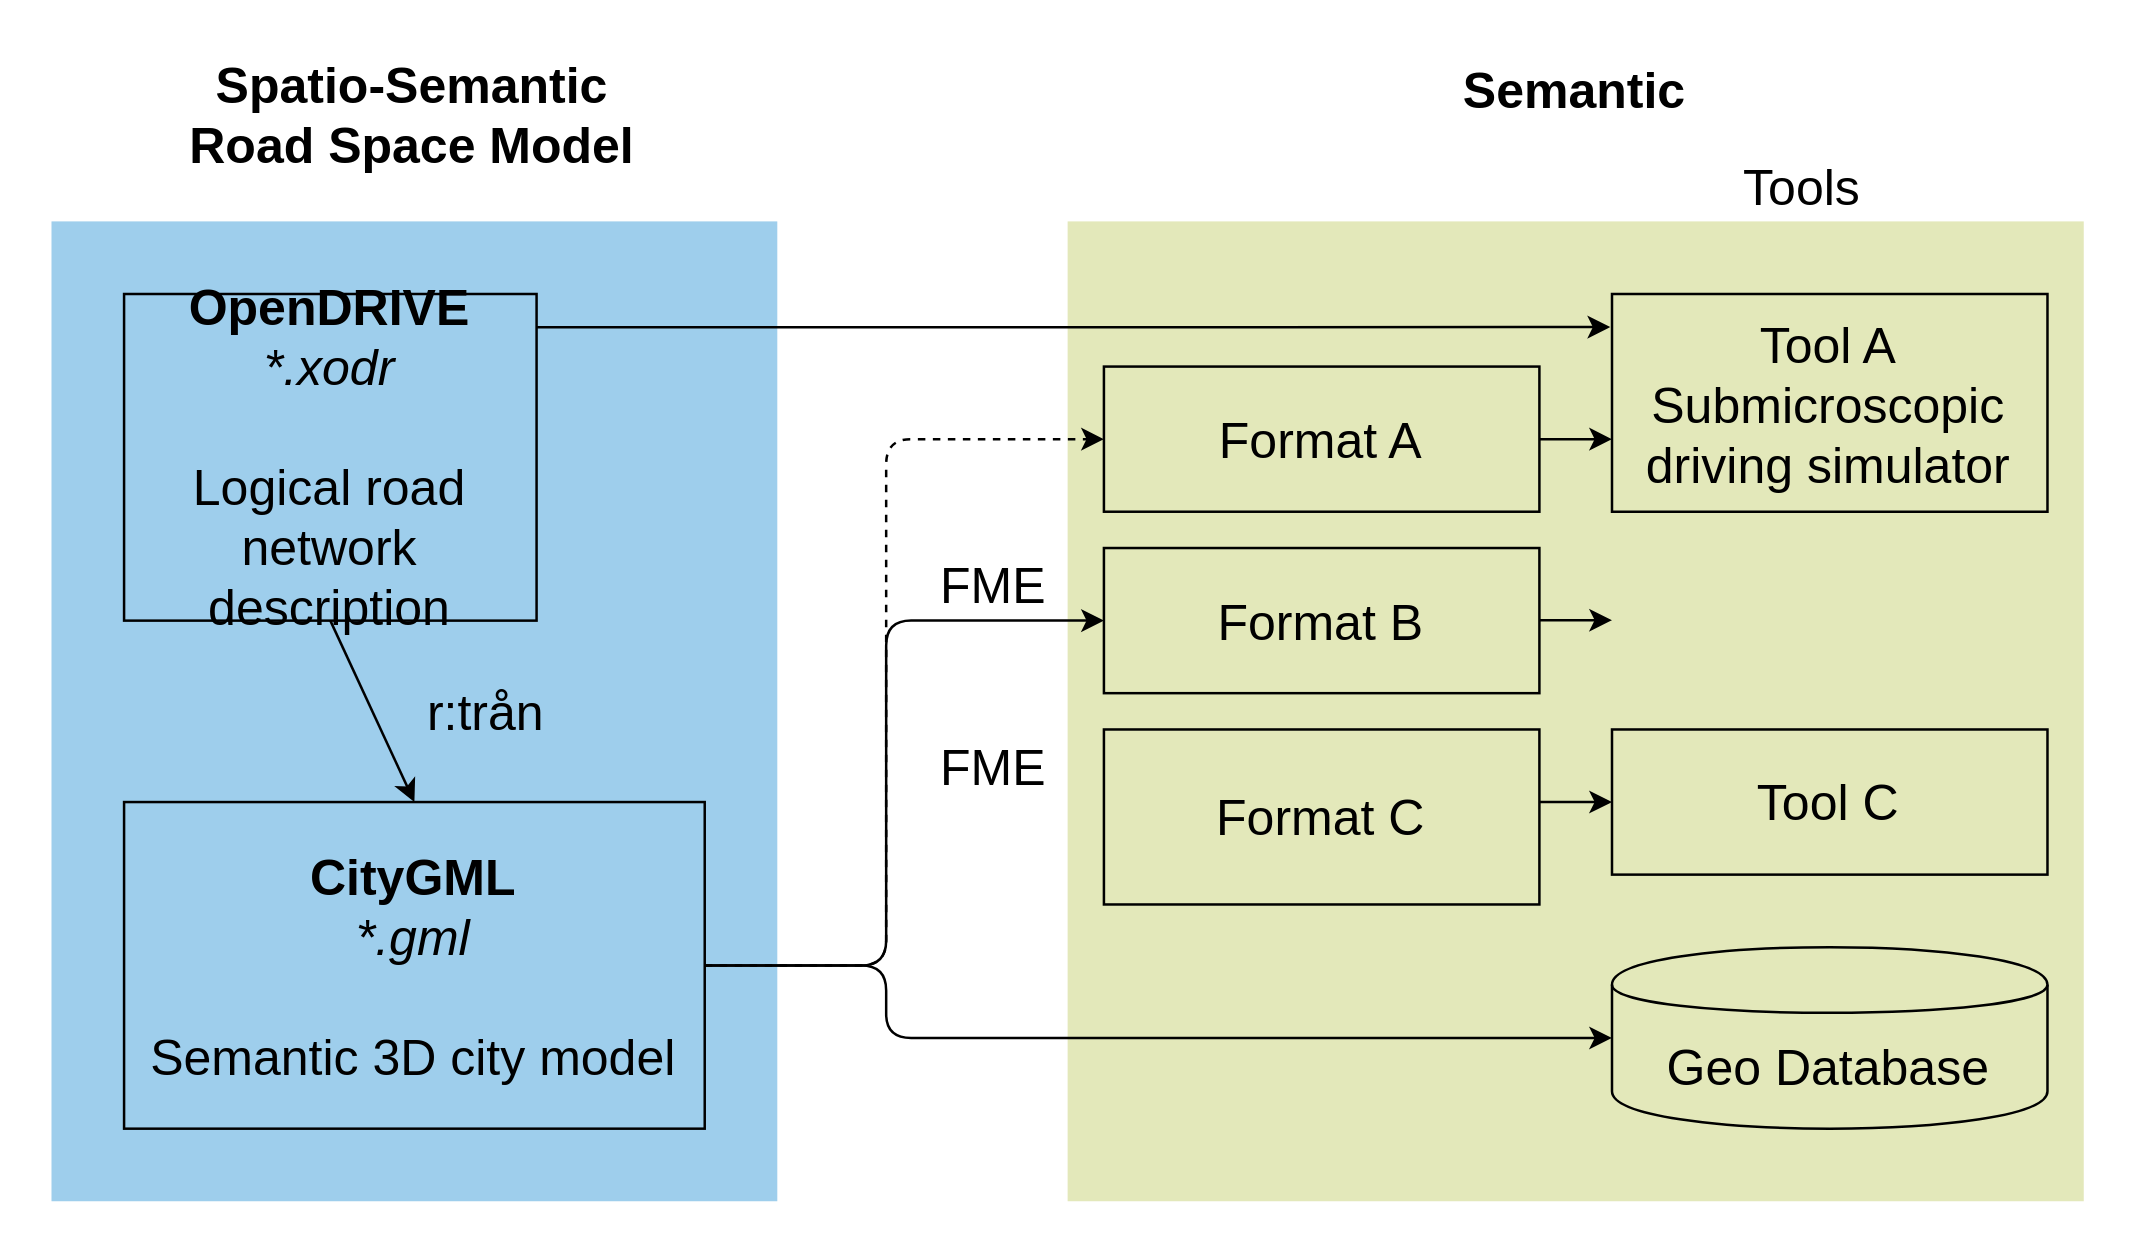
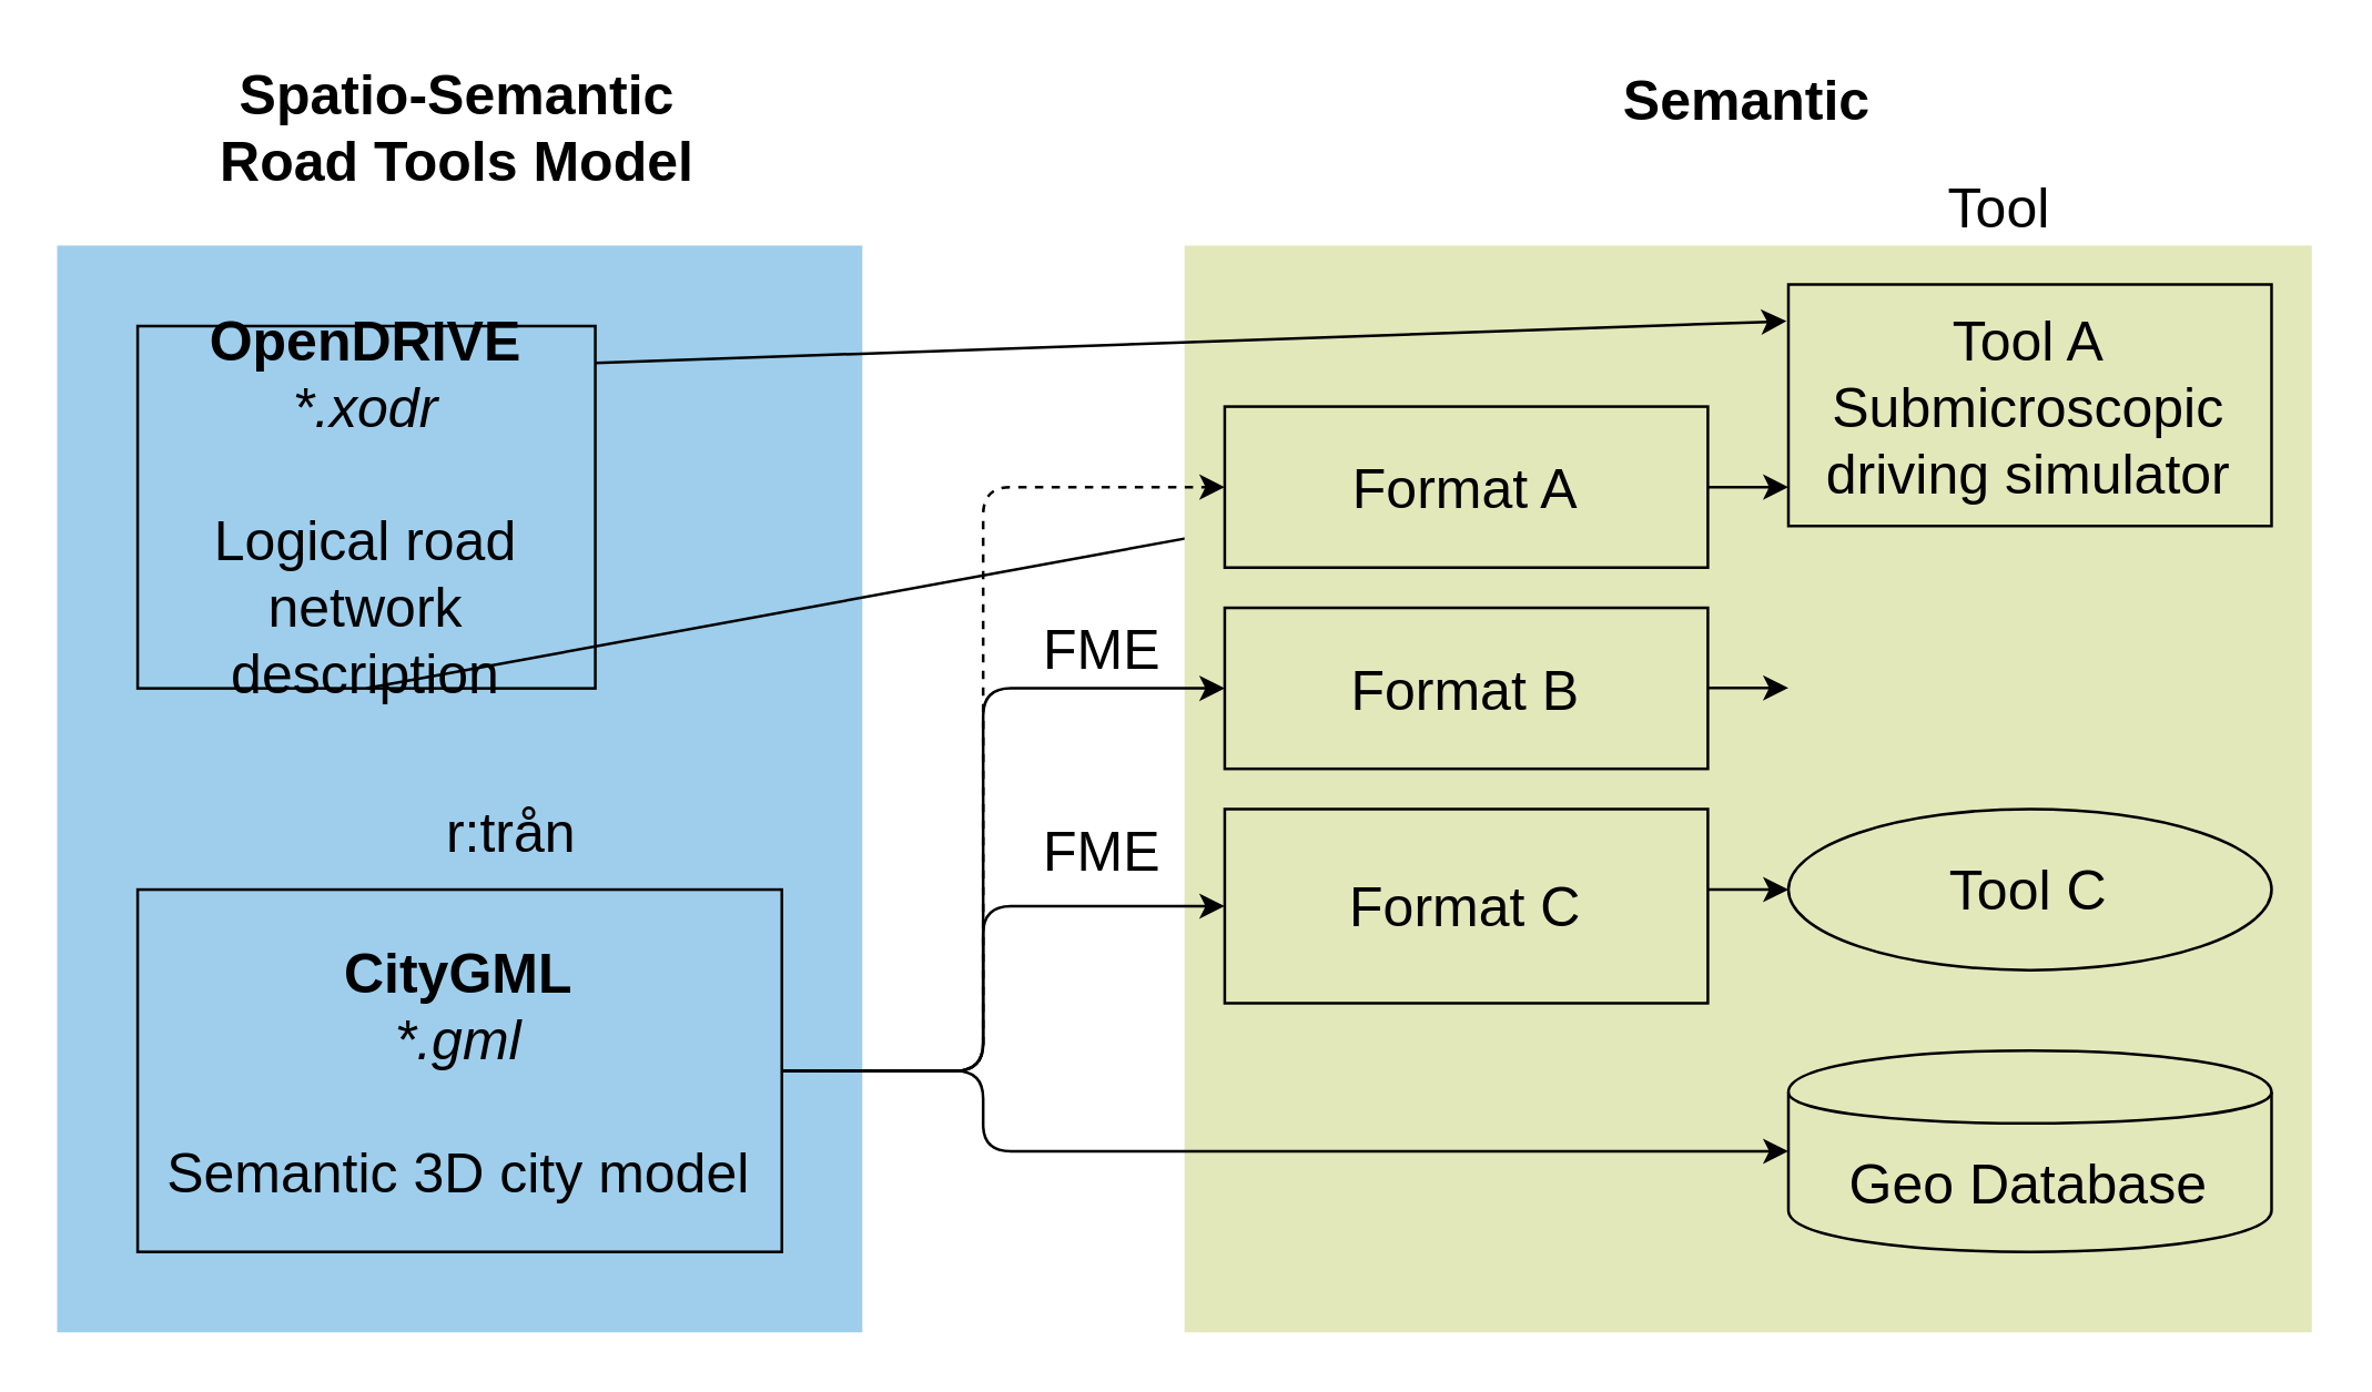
- <mxCell id="8" value="&lt;b&gt;&lt;font style=&quot;font-size: 20px&quot;&gt;Spatio-Semantic Road Space Model&lt;/font&gt;&lt;/b&gt;" style="text;html=1;strokeColor=none;fillColor=none;align=center;verticalAlign=middle;whiteSpace=wrap;rounded=0;" parent="2" vertex="1"><mxGeometry x="54.436" width="181.453" height="29.032" as="geometry" /></mxCell>
+ <mxCell id="8" value="&lt;b&gt;&lt;font style=&quot;font-size: 20px&quot;&gt;Spatio-Semantic Road Tools Model&lt;/font&gt;&lt;/b&gt;" style="text;html=1;strokeColor=none;fillColor=none;align=center;verticalAlign=middle;whiteSpace=wrap;rounded=0;" parent="2" vertex="1"><mxGeometry x="54.436" width="181.453" height="29.032" as="geometry" /></mxCell>
- <mxCell id="11" value="&lt;font style=&quot;font-size: 20px&quot;&gt;Tools&lt;/font&gt;" style="text;html=1;strokeColor=none;fillColor=none;align=center;verticalAlign=middle;whiteSpace=wrap;rounded=0;" parent="2" vertex="1"><mxGeometry x="609.683" y="29.032" width="181.453" height="29.032" as="geometry" /></mxCell>
+ <mxCell id="11" value="&lt;font style=&quot;font-size: 20px&quot;&gt;Tool&lt;/font&gt;" style="text;html=1;strokeColor=none;fillColor=none;align=center;verticalAlign=middle;whiteSpace=wrap;rounded=0;" parent="2" vertex="1"><mxGeometry x="609.683" y="29.032" width="181.453" height="29.032" as="geometry" /></mxCell>
- <mxCell id="10" value="&lt;font style=&quot;font-size: 20px&quot;&gt;Tool A&lt;br&gt;Submicroscopic driving simulator&lt;/font&gt;" style="rounded=0;whiteSpace=wrap;html=1;fillColor=none;" parent="2" vertex="1"><mxGeometry x="624.199" y="87.097" width="174.195" height="87.097" as="geometry" /></mxCell>
+ <mxCell id="10" value="&lt;font style=&quot;font-size: 20px&quot;&gt;Tool A&lt;br&gt;Submicroscopic driving simulator&lt;/font&gt;" style="rounded=0;whiteSpace=wrap;html=1;fillColor=none;" parent="2" vertex="1"><mxGeometry x="624.199" y="72.097" width="174.195" height="87.097" as="geometry" /></mxCell>
- <mxCell id="6" value="" style="endArrow=classic;html=1;exitX=0.5;exitY=1;exitDx=0;exitDy=0;entryX=0.5;entryY=0;entryDx=0;entryDy=0;" parent="2" source="4" target="5" edge="1"><mxGeometry width="50" height="50" relative="1" as="geometry"><mxPoint y="551.613" as="sourcePoint" /><mxPoint x="72.581" y="479.032" as="targetPoint" /></mxGeometry></mxCell>
+ <mxCell id="6" value="" style="endArrow=classic;html=1;exitX=0.5;exitY=1;exitDx=0;exitDy=0;" parent="2" source="4" target="16" edge="1"><mxGeometry width="50" height="50" relative="1" as="geometry"><mxPoint y="551.613" as="sourcePoint" /><mxPoint x="72.581" y="479.032" as="targetPoint" /></mxGeometry></mxCell>
- <mxCell id="7" value="&lt;font style=&quot;font-size: 20px&quot;&gt;r:trån&lt;/font&gt;" style="text;html=1;strokeColor=none;fillColor=none;align=center;verticalAlign=middle;whiteSpace=wrap;rounded=0;" parent="2" vertex="1"><mxGeometry x="145.162" y="239.516" width="58.065" height="29.032" as="geometry" /></mxCell>
+ <mxCell id="7" value="&lt;font style=&quot;font-size: 20px&quot;&gt;r:trån&lt;/font&gt;" style="text;html=1;strokeColor=none;fillColor=none;align=center;verticalAlign=middle;whiteSpace=wrap;rounded=0;" parent="2" vertex="1"><mxGeometry x="135.162" y="254.516" width="58.065" height="29.032" as="geometry" /></mxCell>
- <mxCell id="13" value="&lt;font style=&quot;font-size: 20px&quot;&gt;Tool C&lt;/font&gt;" style="rounded=0;whiteSpace=wrap;html=1;fillColor=none;" parent="2" vertex="1"><mxGeometry x="624.199" y="261.29" width="174.195" height="58.065" as="geometry" /></mxCell>
+ <mxCell id="13" value="&lt;font style=&quot;font-size: 20px&quot;&gt;Tool C&lt;/font&gt;" style="ellipse;whiteSpace=wrap;html=1;fillColor=none;" parent="2" vertex="1"><mxGeometry x="624.199" y="261.29" width="174.195" height="58.065" as="geometry" /></mxCell>
+ <mxCell id="19" value="" style="edgeStyle=elbowEdgeStyle;elbow=horizontal;endArrow=classic;html=1;entryX=0;entryY=0.5;entryDx=0;entryDy=0;exitX=1;exitY=0.5;exitDx=0;exitDy=0;" parent="2" source="5" target="15" edge="1"><mxGeometry width="50" height="50" relative="1" as="geometry"><mxPoint x="275.809" y="370.161" as="sourcePoint" /><mxPoint x="435.488" y="232.258" as="targetPoint" /><Array as="points"><mxPoint x="333.874" y="333.871" /></Array></mxGeometry></mxCell>
